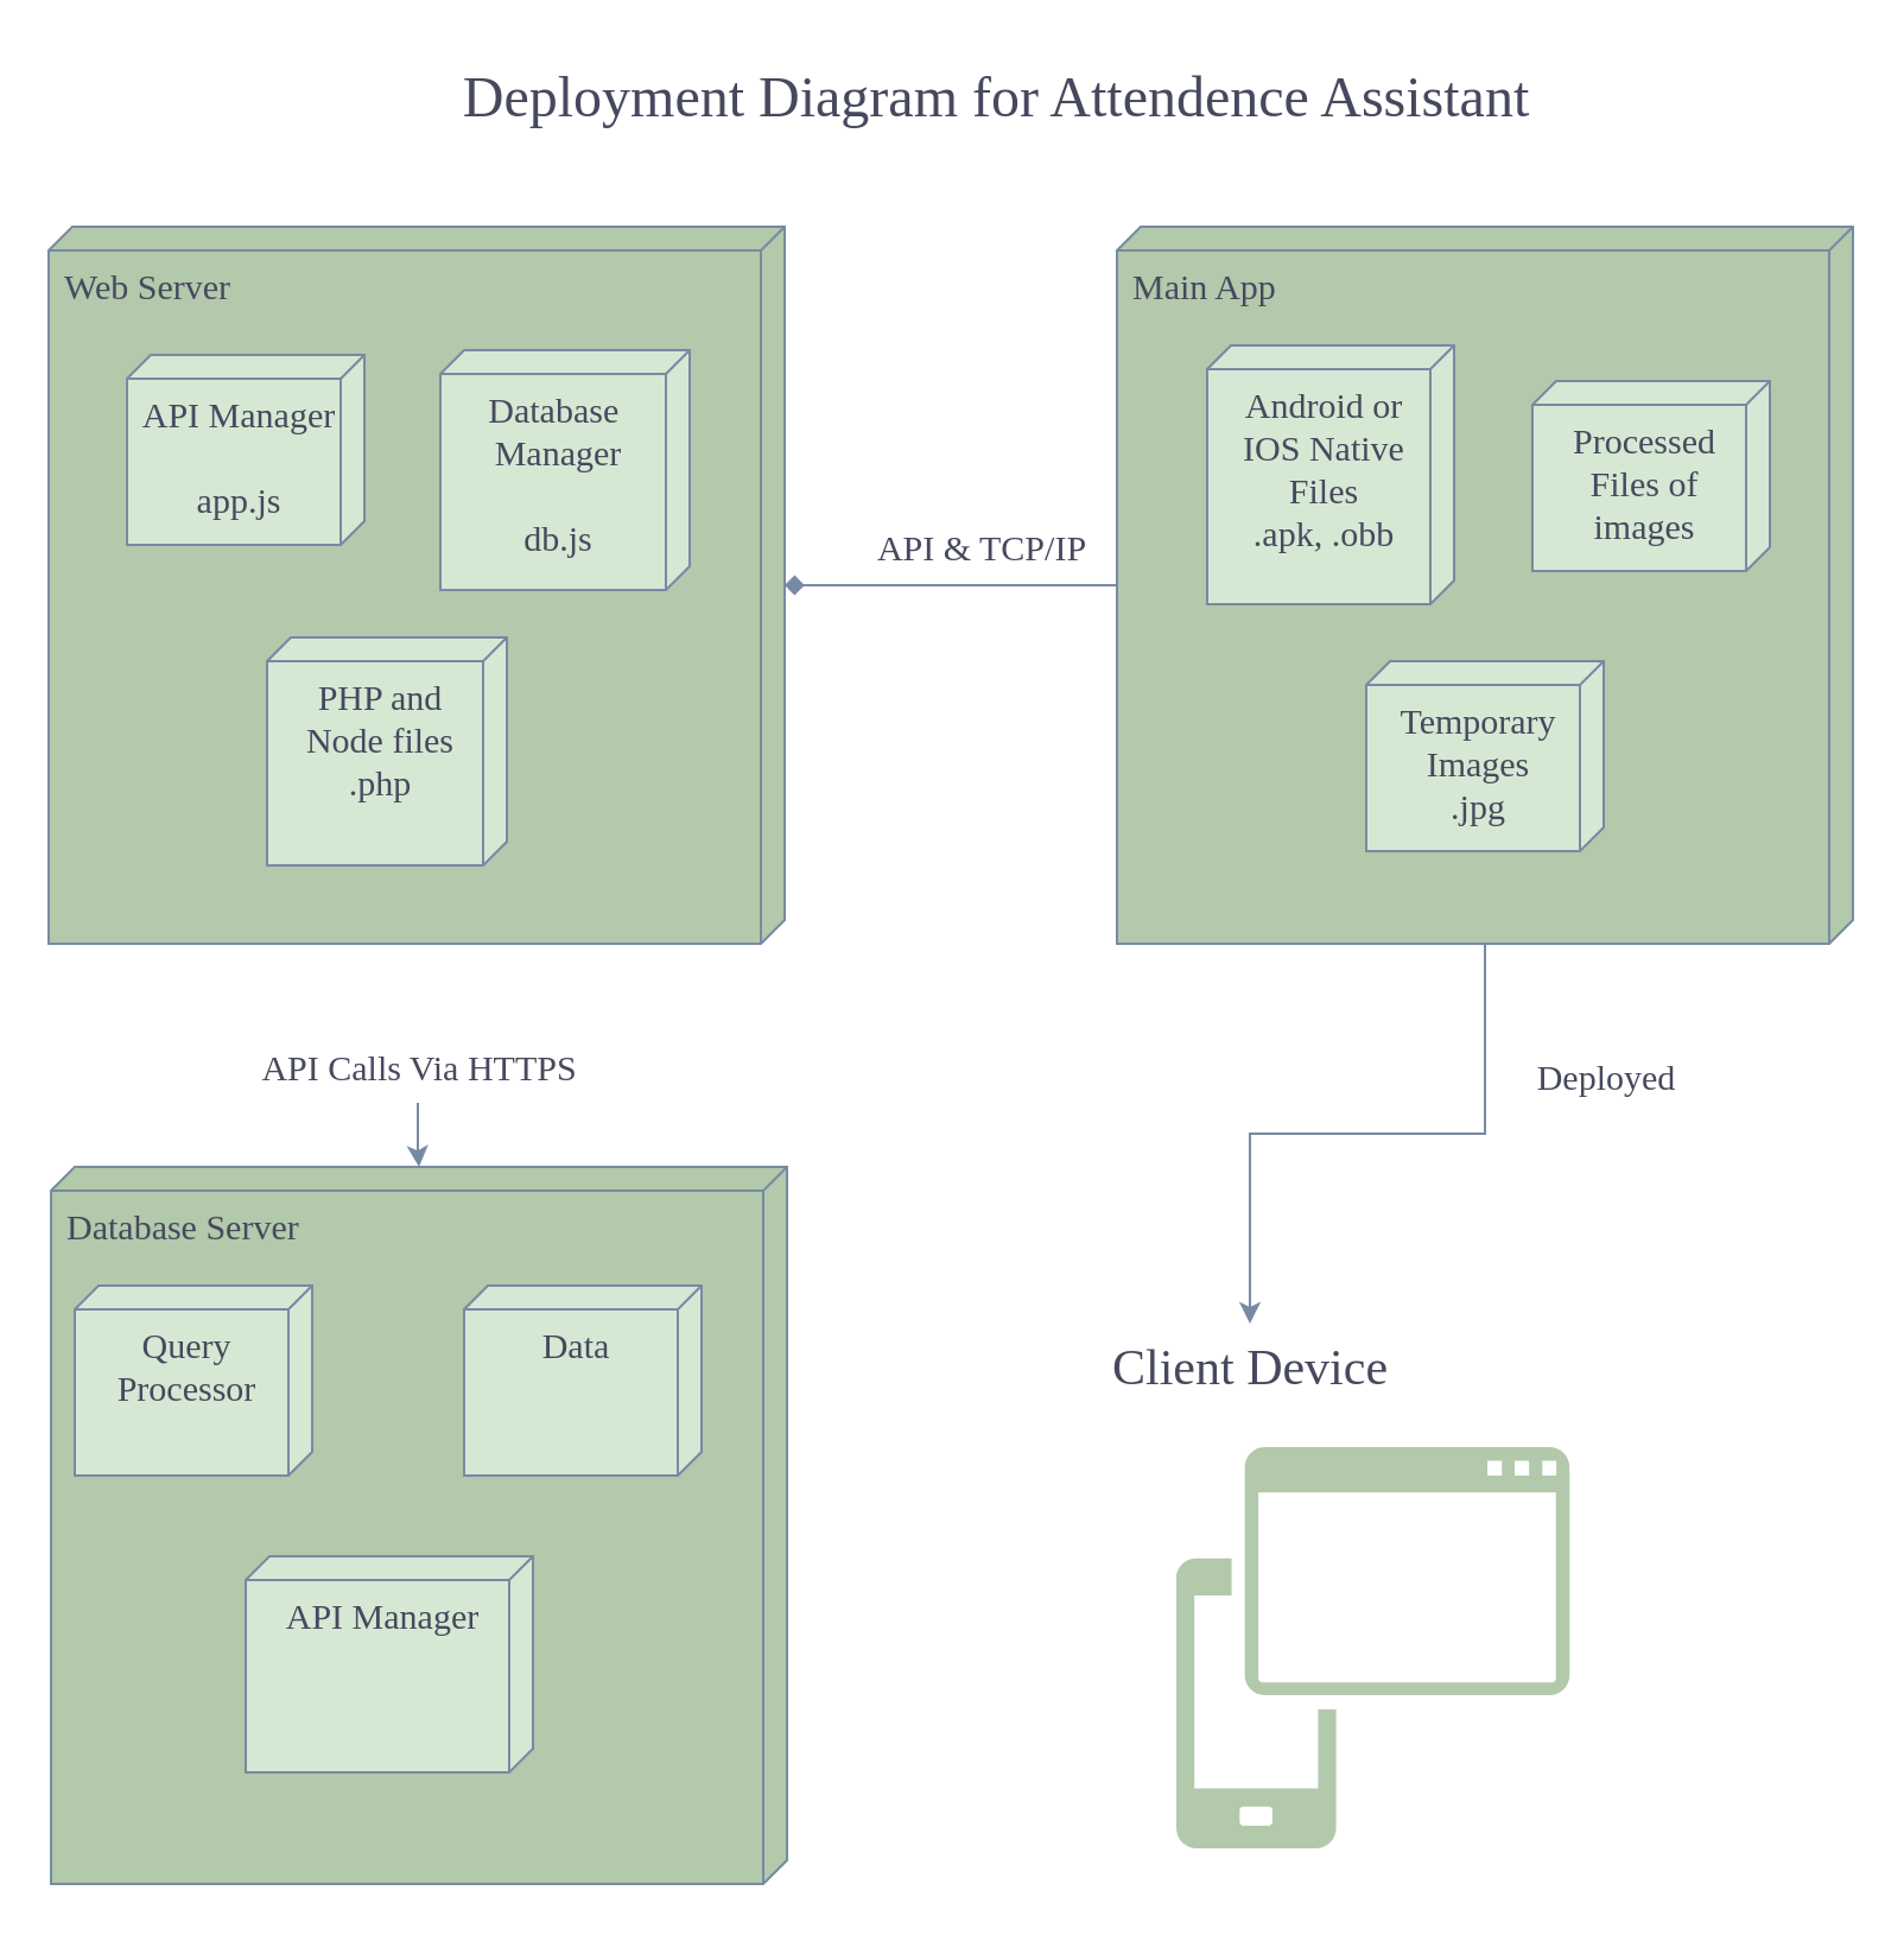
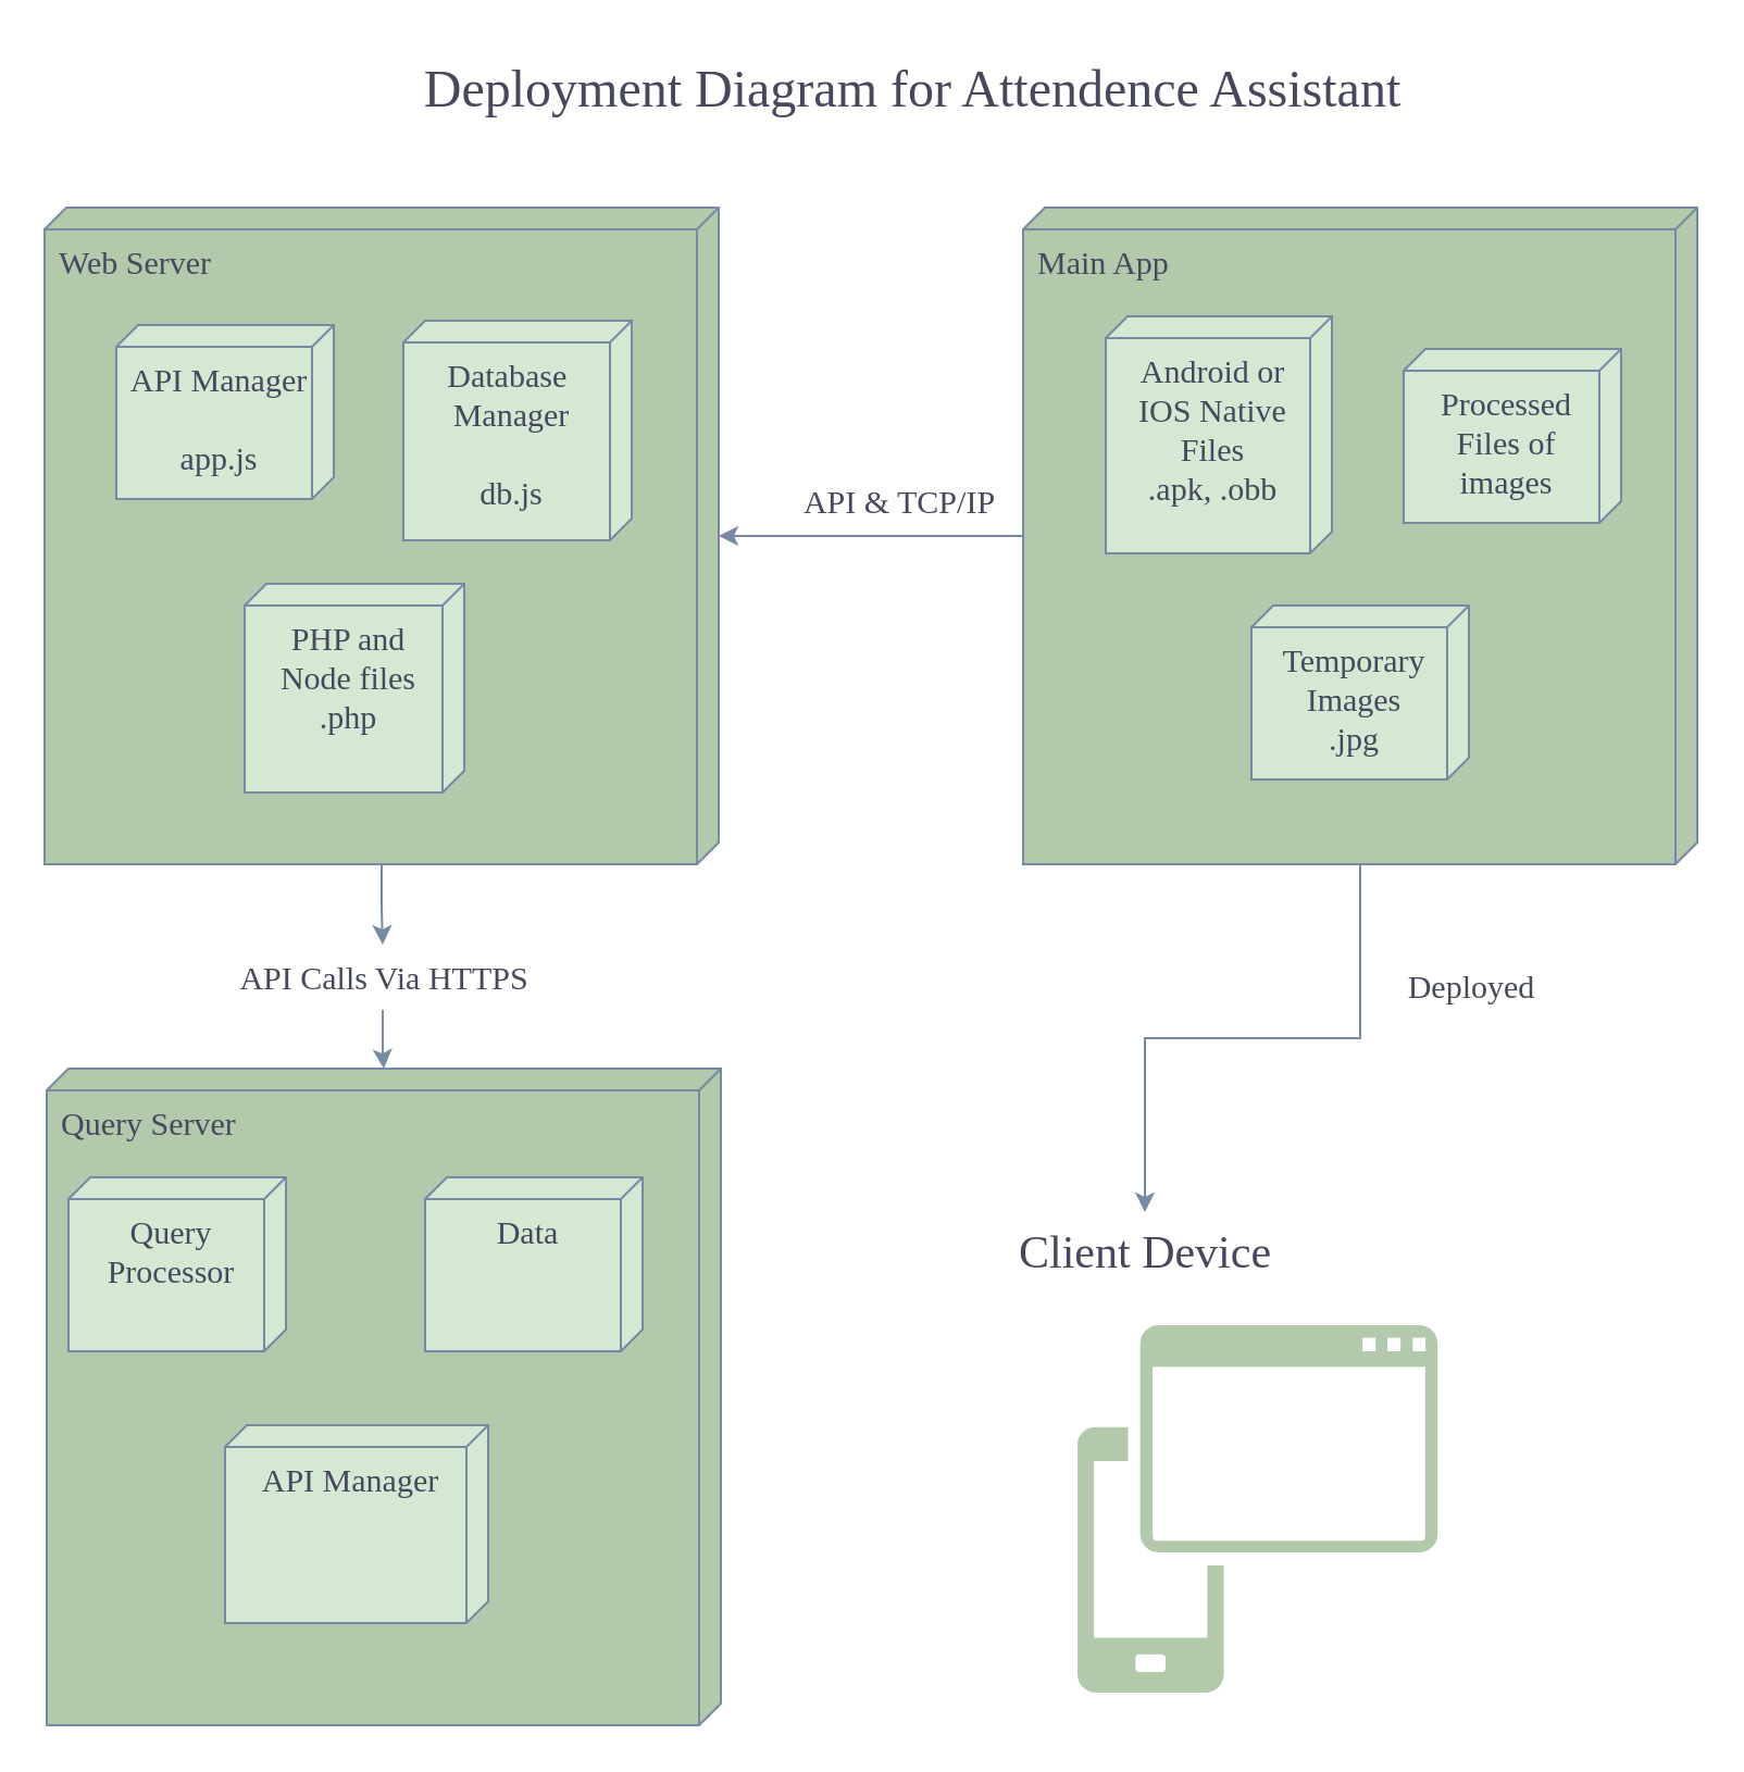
- <mxCell id="14" style="edgeStyle=orthogonalEdgeStyle;rounded=0;orthogonalLoop=1;jettySize=auto;html=1;strokeColor=#788AA3;fontColor=default;fillColor=#B2C9AB;labelBackgroundColor=none;fontFamily=Product Sans;fontSource=https%3A%2F%2Ffonts.googleapis.com%2Fcss%3Ffamily%3DProduct%2BSans;fontSize=15;endArrow=diamond;" edge="1" parent="1" source="16" target="3"><mxGeometry relative="1" as="geometry" /></mxCell>
+ <mxCell id="14" style="edgeStyle=orthogonalEdgeStyle;rounded=0;orthogonalLoop=1;jettySize=auto;html=1;strokeColor=#788AA3;fontColor=default;fillColor=#B2C9AB;labelBackgroundColor=none;fontFamily=Product Sans;fontSource=https%3A%2F%2Ffonts.googleapis.com%2Fcss%3Ffamily%3DProduct%2BSans;fontSize=15;" edge="1" parent="1" source="16" target="3"><mxGeometry relative="1" as="geometry" /></mxCell>
+ <mxCell id="20" value="" style="edgeStyle=orthogonalEdgeStyle;rounded=0;orthogonalLoop=1;jettySize=auto;html=1;strokeColor=#788AA3;fontColor=default;fillColor=#B2C9AB;labelBackgroundColor=none;fontFamily=Product Sans;fontSource=https%3A%2F%2Ffonts.googleapis.com%2Fcss%3Ffamily%3DProduct%2BSans;fontSize=15;" edge="1" parent="1" source="3" target="21"><mxGeometry relative="1" as="geometry"><mxPoint x="175" y="397" as="sourcePoint" /><mxPoint x="175" y="488" as="targetPoint" /></mxGeometry></mxCell>
- <mxCell id="10" value="Database Server" style="verticalAlign=top;align=left;shape=cube;size=10;direction=south;fontStyle=0;html=1;boundedLbl=1;spacingLeft=5;whiteSpace=wrap;strokeColor=#788AA3;fontColor=#46495D;fillColor=#B2C9AB;labelBackgroundColor=none;fontFamily=Product Sans;fontSource=https%3A%2F%2Ffonts.googleapis.com%2Fcss%3Ffamily%3DProduct%2BSans;fontSize=15;" vertex="1" parent="1"><mxGeometry x="21" y="491" width="310" height="302" as="geometry" /></mxCell>
+ <mxCell id="10" value="Query Server" style="verticalAlign=top;align=left;shape=cube;size=10;direction=south;fontStyle=0;html=1;boundedLbl=1;spacingLeft=5;whiteSpace=wrap;strokeColor=#788AA3;fontColor=#46495D;fillColor=#B2C9AB;labelBackgroundColor=none;fontFamily=Product Sans;fontSource=https%3A%2F%2Ffonts.googleapis.com%2Fcss%3Ffamily%3DProduct%2BSans;fontSize=15;" vertex="1" parent="1"><mxGeometry x="21" y="491" width="310" height="302" as="geometry" /></mxCell>
